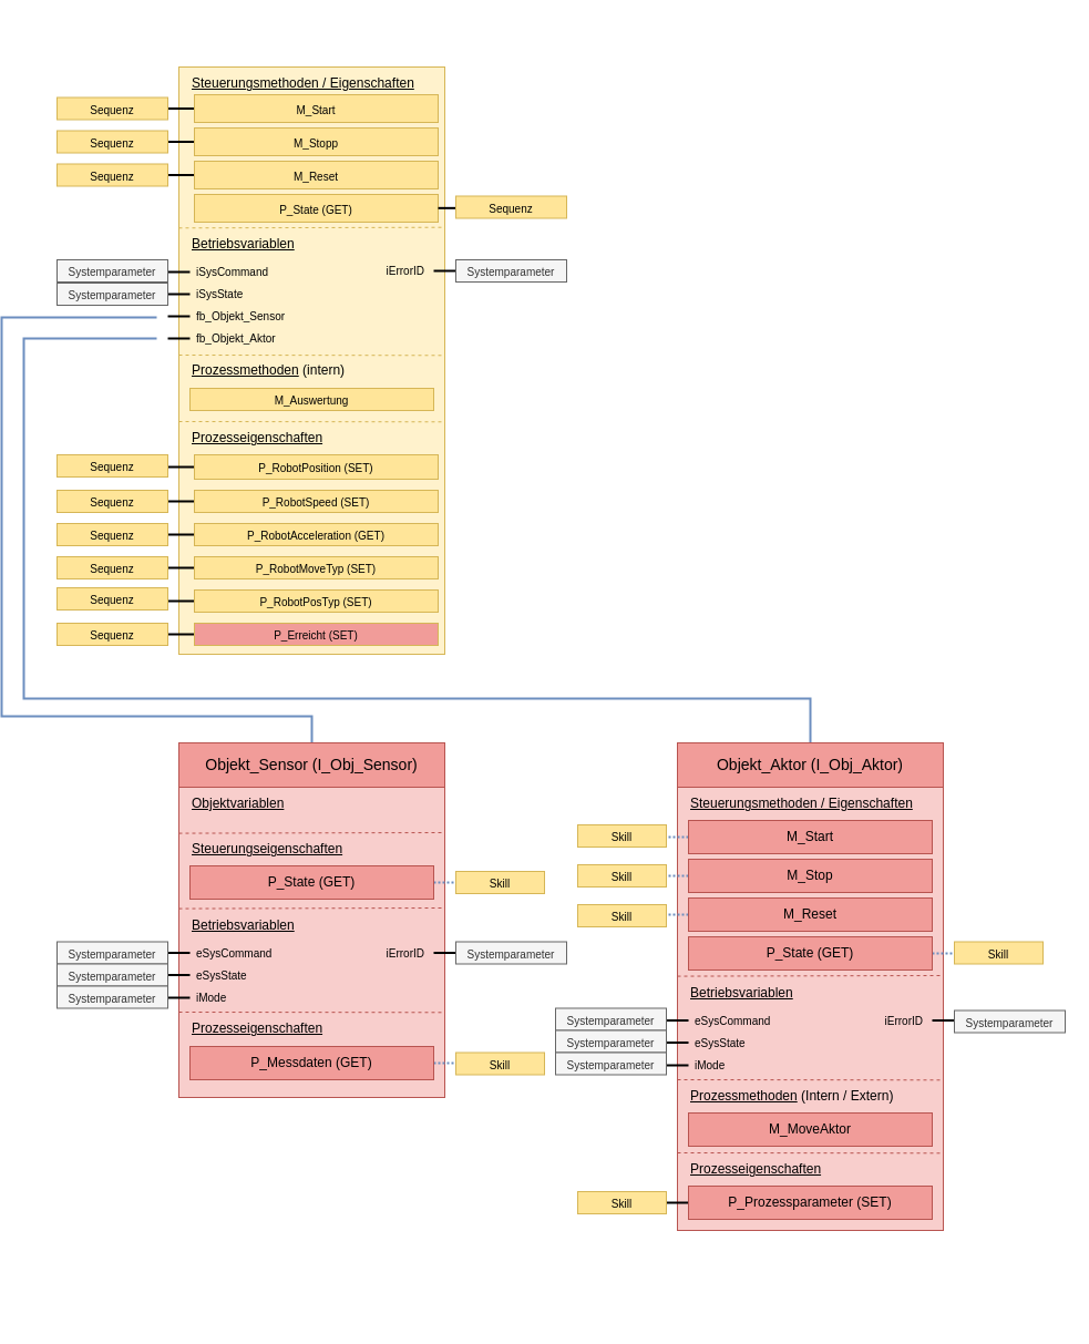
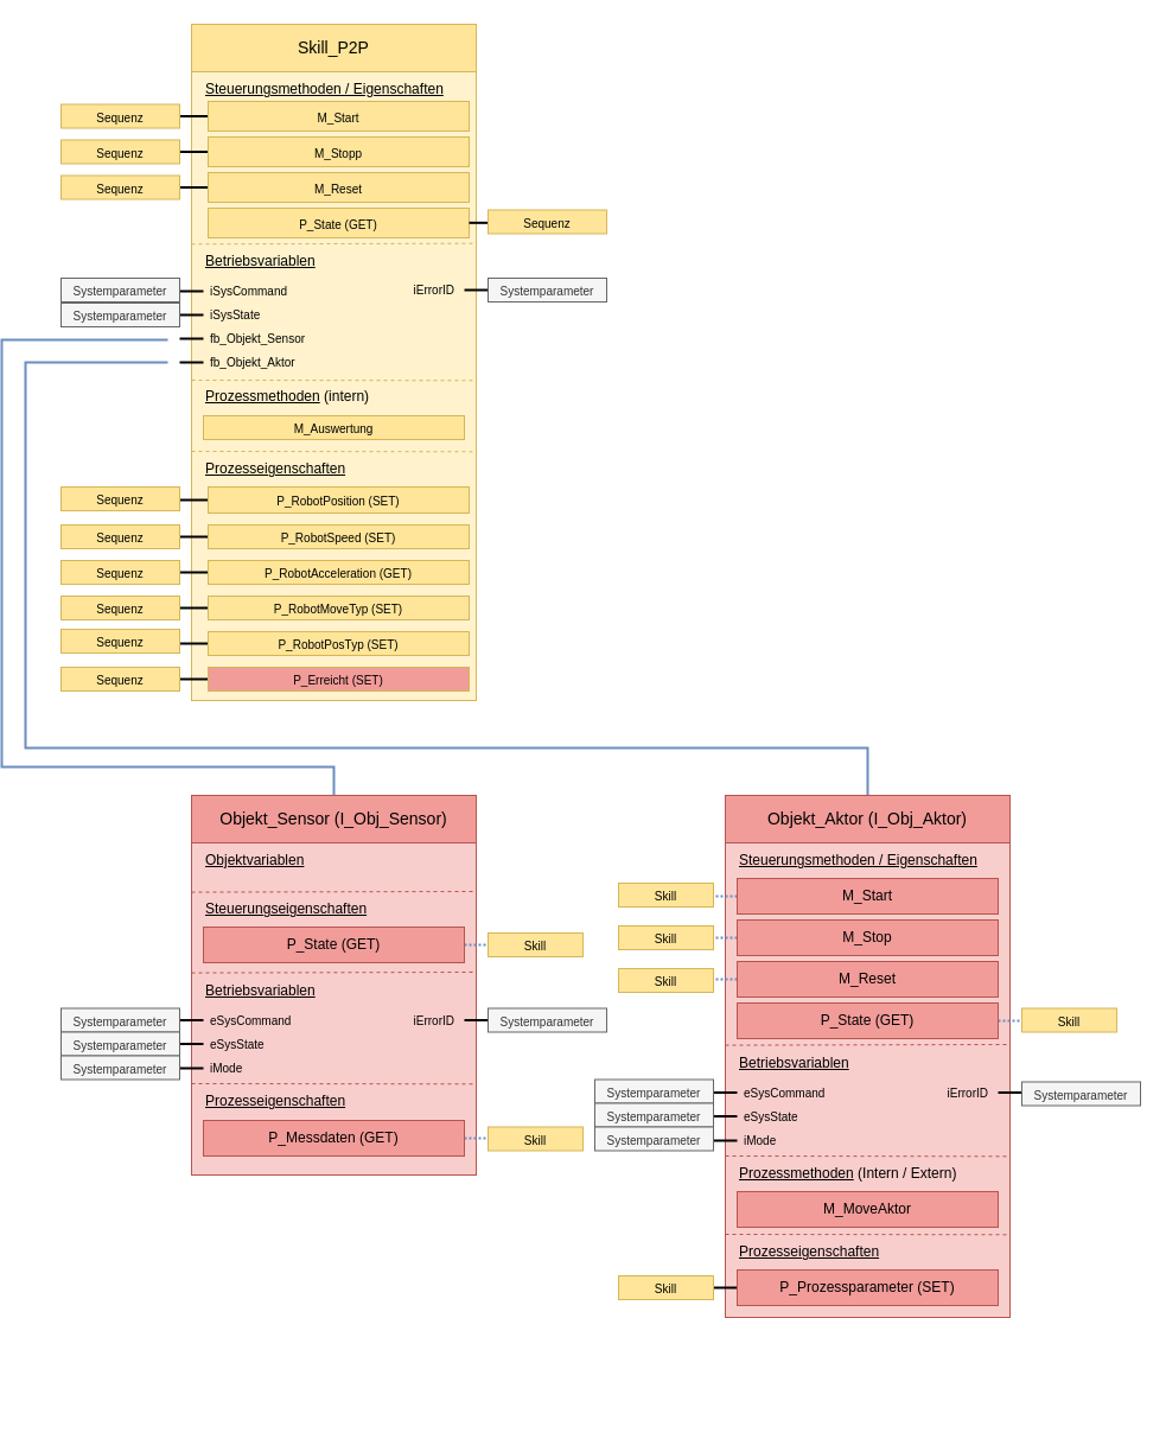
+ <mxCell id="67" value="Skill_P2P" style="rounded=0;whiteSpace=wrap;html=1;fillColor=#FFE599;strokeColor=#d6b656;fontSize=14;" parent="1" vertex="1"><mxGeometry x="130" y="20" width="240" height="40" as="geometry" /></mxCell>
